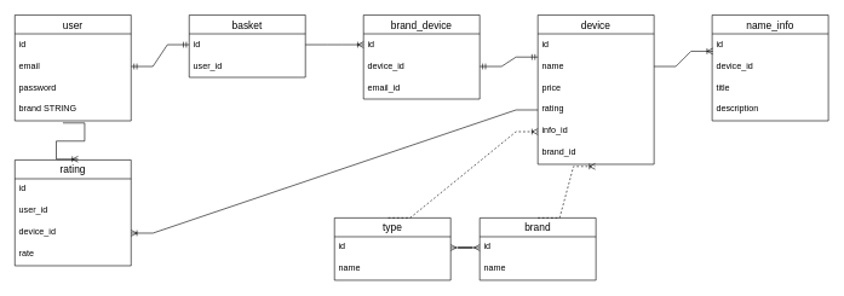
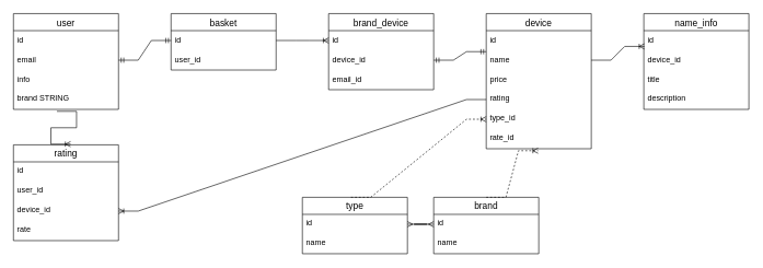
- <mxCell id="5" value="password" style="text;strokeColor=none;fillColor=none;spacingLeft=4;spacingRight=4;overflow=hidden;rotatable=0;points=[[0,0.5],[1,0.5]];portConstraint=eastwest;fontSize=12;" vertex="1" parent="2"><mxGeometry y="86" width="160" height="30" as="geometry" /></mxCell>
+ <mxCell id="5" value="info" style="text;strokeColor=none;fillColor=none;spacingLeft=4;spacingRight=4;overflow=hidden;rotatable=0;points=[[0,0.5],[1,0.5]];portConstraint=eastwest;fontSize=12;" vertex="1" parent="2"><mxGeometry y="86" width="160" height="30" as="geometry" /></mxCell>
- <mxCell id="16" value="info_id" style="text;strokeColor=none;fillColor=none;spacingLeft=4;spacingRight=4;overflow=hidden;rotatable=0;points=[[0,0.5],[1,0.5]];portConstraint=eastwest;fontSize=12;" vertex="1" parent="11"><mxGeometry y="146" width="160" height="30" as="geometry" /></mxCell>
+ <mxCell id="16" value="type_id" style="text;strokeColor=none;fillColor=none;spacingLeft=4;spacingRight=4;overflow=hidden;rotatable=0;points=[[0,0.5],[1,0.5]];portConstraint=eastwest;fontSize=12;" vertex="1" parent="11"><mxGeometry y="146" width="160" height="30" as="geometry" /></mxCell>
- <mxCell id="17" value="brand_id" style="text;strokeColor=none;fillColor=none;spacingLeft=4;spacingRight=4;overflow=hidden;rotatable=0;points=[[0,0.5],[1,0.5]];portConstraint=eastwest;fontSize=12;" vertex="1" parent="11"><mxGeometry y="176" width="160" height="30" as="geometry" /></mxCell>
+ <mxCell id="17" value="rate_id" style="text;strokeColor=none;fillColor=none;spacingLeft=4;spacingRight=4;overflow=hidden;rotatable=0;points=[[0,0.5],[1,0.5]];portConstraint=eastwest;fontSize=12;" vertex="1" parent="11"><mxGeometry y="176" width="160" height="30" as="geometry" /></mxCell>
